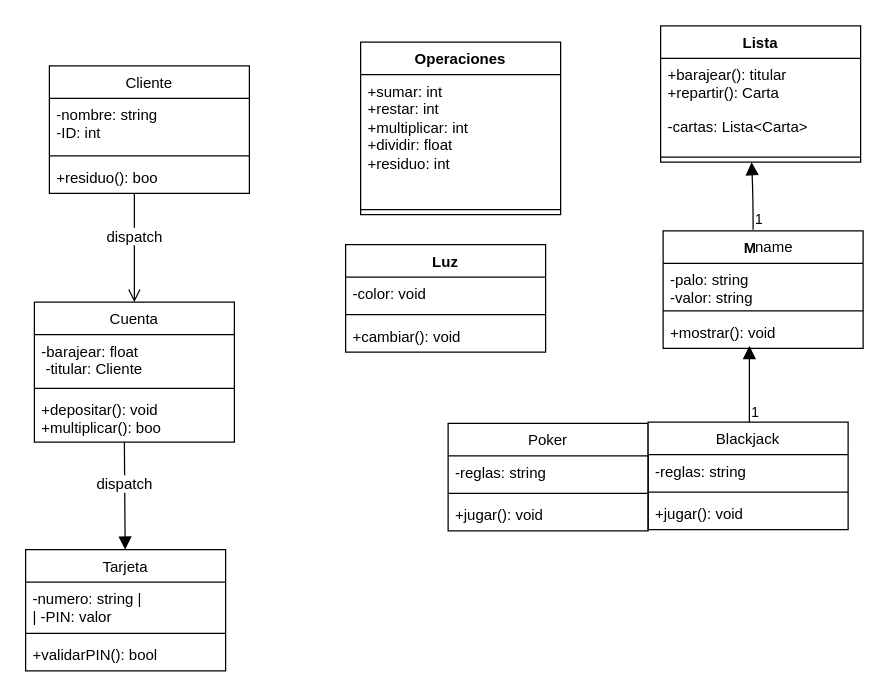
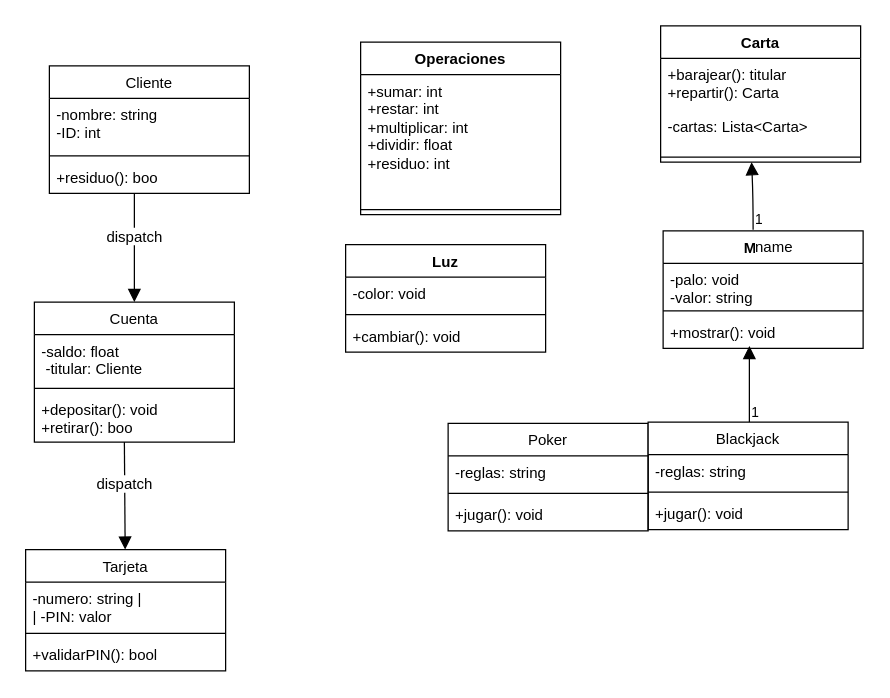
- <mxCell id="23" value="&lt;strong data-end=&quot;493&quot; data-start=&quot;474&quot;&gt;Lista&lt;/strong&gt;" style="swimlane;fontStyle=1;align=center;verticalAlign=top;childLayout=stackLayout;horizontal=1;startSize=26;horizontalStack=0;resizeParent=1;resizeParentMax=0;resizeLast=0;collapsible=1;marginBottom=0;whiteSpace=wrap;html=1;" vertex="1" parent="1"><mxGeometry x="528" y="20" width="160" height="109" as="geometry" /></mxCell>
+ <mxCell id="23" value="&lt;strong data-end=&quot;493&quot; data-start=&quot;474&quot;&gt;Carta&lt;/strong&gt;" style="swimlane;fontStyle=1;align=center;verticalAlign=top;childLayout=stackLayout;horizontal=1;startSize=26;horizontalStack=0;resizeParent=1;resizeParentMax=0;resizeLast=0;collapsible=1;marginBottom=0;whiteSpace=wrap;html=1;" vertex="1" parent="1"><mxGeometry x="528" y="20" width="160" height="109" as="geometry" /></mxCell>
- <mxCell id="10" value="-palo: &lt;span class=&quot;hljs-built_in&quot;&gt;string&lt;/span&gt;&lt;div&gt;&lt;span class=&quot;hljs-built_in&quot;&gt;-valor: &lt;span class=&quot;hljs-built_in&quot;&gt;string&lt;/span&gt;&lt;/span&gt;&lt;/div&gt;" style="text;strokeColor=none;fillColor=none;align=left;verticalAlign=top;spacingLeft=4;spacingRight=4;overflow=hidden;rotatable=0;points=[[0,0.5],[1,0.5]];portConstraint=eastwest;whiteSpace=wrap;html=1;" vertex="1" parent="9"><mxGeometry y="26" width="160" height="34" as="geometry" /></mxCell>
+ <mxCell id="10" value="-palo: &lt;span class=&quot;hljs-built_in&quot;&gt;void&lt;/span&gt;&lt;div&gt;&lt;span class=&quot;hljs-built_in&quot;&gt;-valor: &lt;span class=&quot;hljs-built_in&quot;&gt;string&lt;/span&gt;&lt;/span&gt;&lt;/div&gt;" style="text;strokeColor=none;fillColor=none;align=left;verticalAlign=top;spacingLeft=4;spacingRight=4;overflow=hidden;rotatable=0;points=[[0,0.5],[1,0.5]];portConstraint=eastwest;whiteSpace=wrap;html=1;" vertex="1" parent="9"><mxGeometry y="26" width="160" height="34" as="geometry" /></mxCell>
- <mxCell id="33" value="dispatch" style="html=1;verticalAlign=bottom;endArrow=open;curved=0;rounded=0;fontSize=12;startSize=8;endSize=8;exitX=0.425;exitY=1;exitDx=0;exitDy=0;exitPerimeter=0;" edge="1" parent="1" source="32" target="34"><mxGeometry width="80" relative="1" as="geometry"><mxPoint x="103" y="563" as="sourcePoint" /><mxPoint x="107" y="286" as="targetPoint" /></mxGeometry></mxCell>
+ <mxCell id="33" value="dispatch" style="html=1;verticalAlign=bottom;endArrow=block;curved=0;rounded=0;fontSize=12;startSize=8;endSize=8;exitX=0.425;exitY=1;exitDx=0;exitDy=0;exitPerimeter=0;" edge="1" parent="1" source="32" target="34"><mxGeometry width="80" relative="1" as="geometry"><mxPoint x="103" y="563" as="sourcePoint" /><mxPoint x="107" y="286" as="targetPoint" /></mxGeometry></mxCell>
- <mxCell id="35" value="&lt;span style=&quot;text-align: center;&quot; class=&quot;hljs-operator&quot;&gt;-&lt;/span&gt;&lt;span style=&quot;text-align: center;&quot;&gt;barajear:&amp;nbsp;&lt;/span&gt;&lt;span style=&quot;text-align: center;&quot; class=&quot;hljs-type&quot;&gt;float&lt;/span&gt;&lt;div&gt;&lt;span style=&quot;text-align: center;&quot; class=&quot;hljs-type&quot;&gt;&amp;nbsp;&lt;span class=&quot;hljs-operator&quot;&gt;-&lt;/span&gt;titular: Cliente&amp;nbsp;&lt;/span&gt;&lt;/div&gt;" style="text;strokeColor=none;fillColor=none;align=left;verticalAlign=top;spacingLeft=4;spacingRight=4;overflow=hidden;rotatable=0;points=[[0,0.5],[1,0.5]];portConstraint=eastwest;whiteSpace=wrap;html=1;" vertex="1" parent="34"><mxGeometry y="26" width="160" height="39" as="geometry" /></mxCell>
+ <mxCell id="35" value="&lt;span style=&quot;text-align: center;&quot; class=&quot;hljs-operator&quot;&gt;-&lt;/span&gt;&lt;span style=&quot;text-align: center;&quot;&gt;saldo:&amp;nbsp;&lt;/span&gt;&lt;span style=&quot;text-align: center;&quot; class=&quot;hljs-type&quot;&gt;float&lt;/span&gt;&lt;div&gt;&lt;span style=&quot;text-align: center;&quot; class=&quot;hljs-type&quot;&gt;&amp;nbsp;&lt;span class=&quot;hljs-operator&quot;&gt;-&lt;/span&gt;titular: Cliente&amp;nbsp;&lt;/span&gt;&lt;/div&gt;" style="text;strokeColor=none;fillColor=none;align=left;verticalAlign=top;spacingLeft=4;spacingRight=4;overflow=hidden;rotatable=0;points=[[0,0.5],[1,0.5]];portConstraint=eastwest;whiteSpace=wrap;html=1;" vertex="1" parent="34"><mxGeometry y="26" width="160" height="39" as="geometry" /></mxCell>
- <mxCell id="37" value="&lt;span style=&quot;text-align: center;&quot; class=&quot;hljs-operator&quot;&gt;+&lt;/span&gt;&lt;span style=&quot;text-align: center;&quot;&gt;depositar(): void&lt;/span&gt;&lt;div&gt;&lt;span style=&quot;text-align: center;&quot; class=&quot;hljs-operator&quot;&gt;+&lt;/span&gt;&lt;span style=&quot;text-align: center;&quot;&gt;multiplicar(): boo&lt;/span&gt;&lt;/div&gt;" style="text;strokeColor=none;fillColor=none;align=left;verticalAlign=top;spacingLeft=4;spacingRight=4;overflow=hidden;rotatable=0;points=[[0,0.5],[1,0.5]];portConstraint=eastwest;whiteSpace=wrap;html=1;" vertex="1" parent="34"><mxGeometry y="73" width="160" height="39" as="geometry" /></mxCell>
+ <mxCell id="37" value="&lt;span style=&quot;text-align: center;&quot; class=&quot;hljs-operator&quot;&gt;+&lt;/span&gt;&lt;span style=&quot;text-align: center;&quot;&gt;depositar(): void&lt;/span&gt;&lt;div&gt;&lt;span style=&quot;text-align: center;&quot; class=&quot;hljs-operator&quot;&gt;+&lt;/span&gt;&lt;span style=&quot;text-align: center;&quot;&gt;retirar(): boo&lt;/span&gt;&lt;/div&gt;" style="text;strokeColor=none;fillColor=none;align=left;verticalAlign=top;spacingLeft=4;spacingRight=4;overflow=hidden;rotatable=0;points=[[0,0.5],[1,0.5]];portConstraint=eastwest;whiteSpace=wrap;html=1;" vertex="1" parent="34"><mxGeometry y="73" width="160" height="39" as="geometry" /></mxCell>
